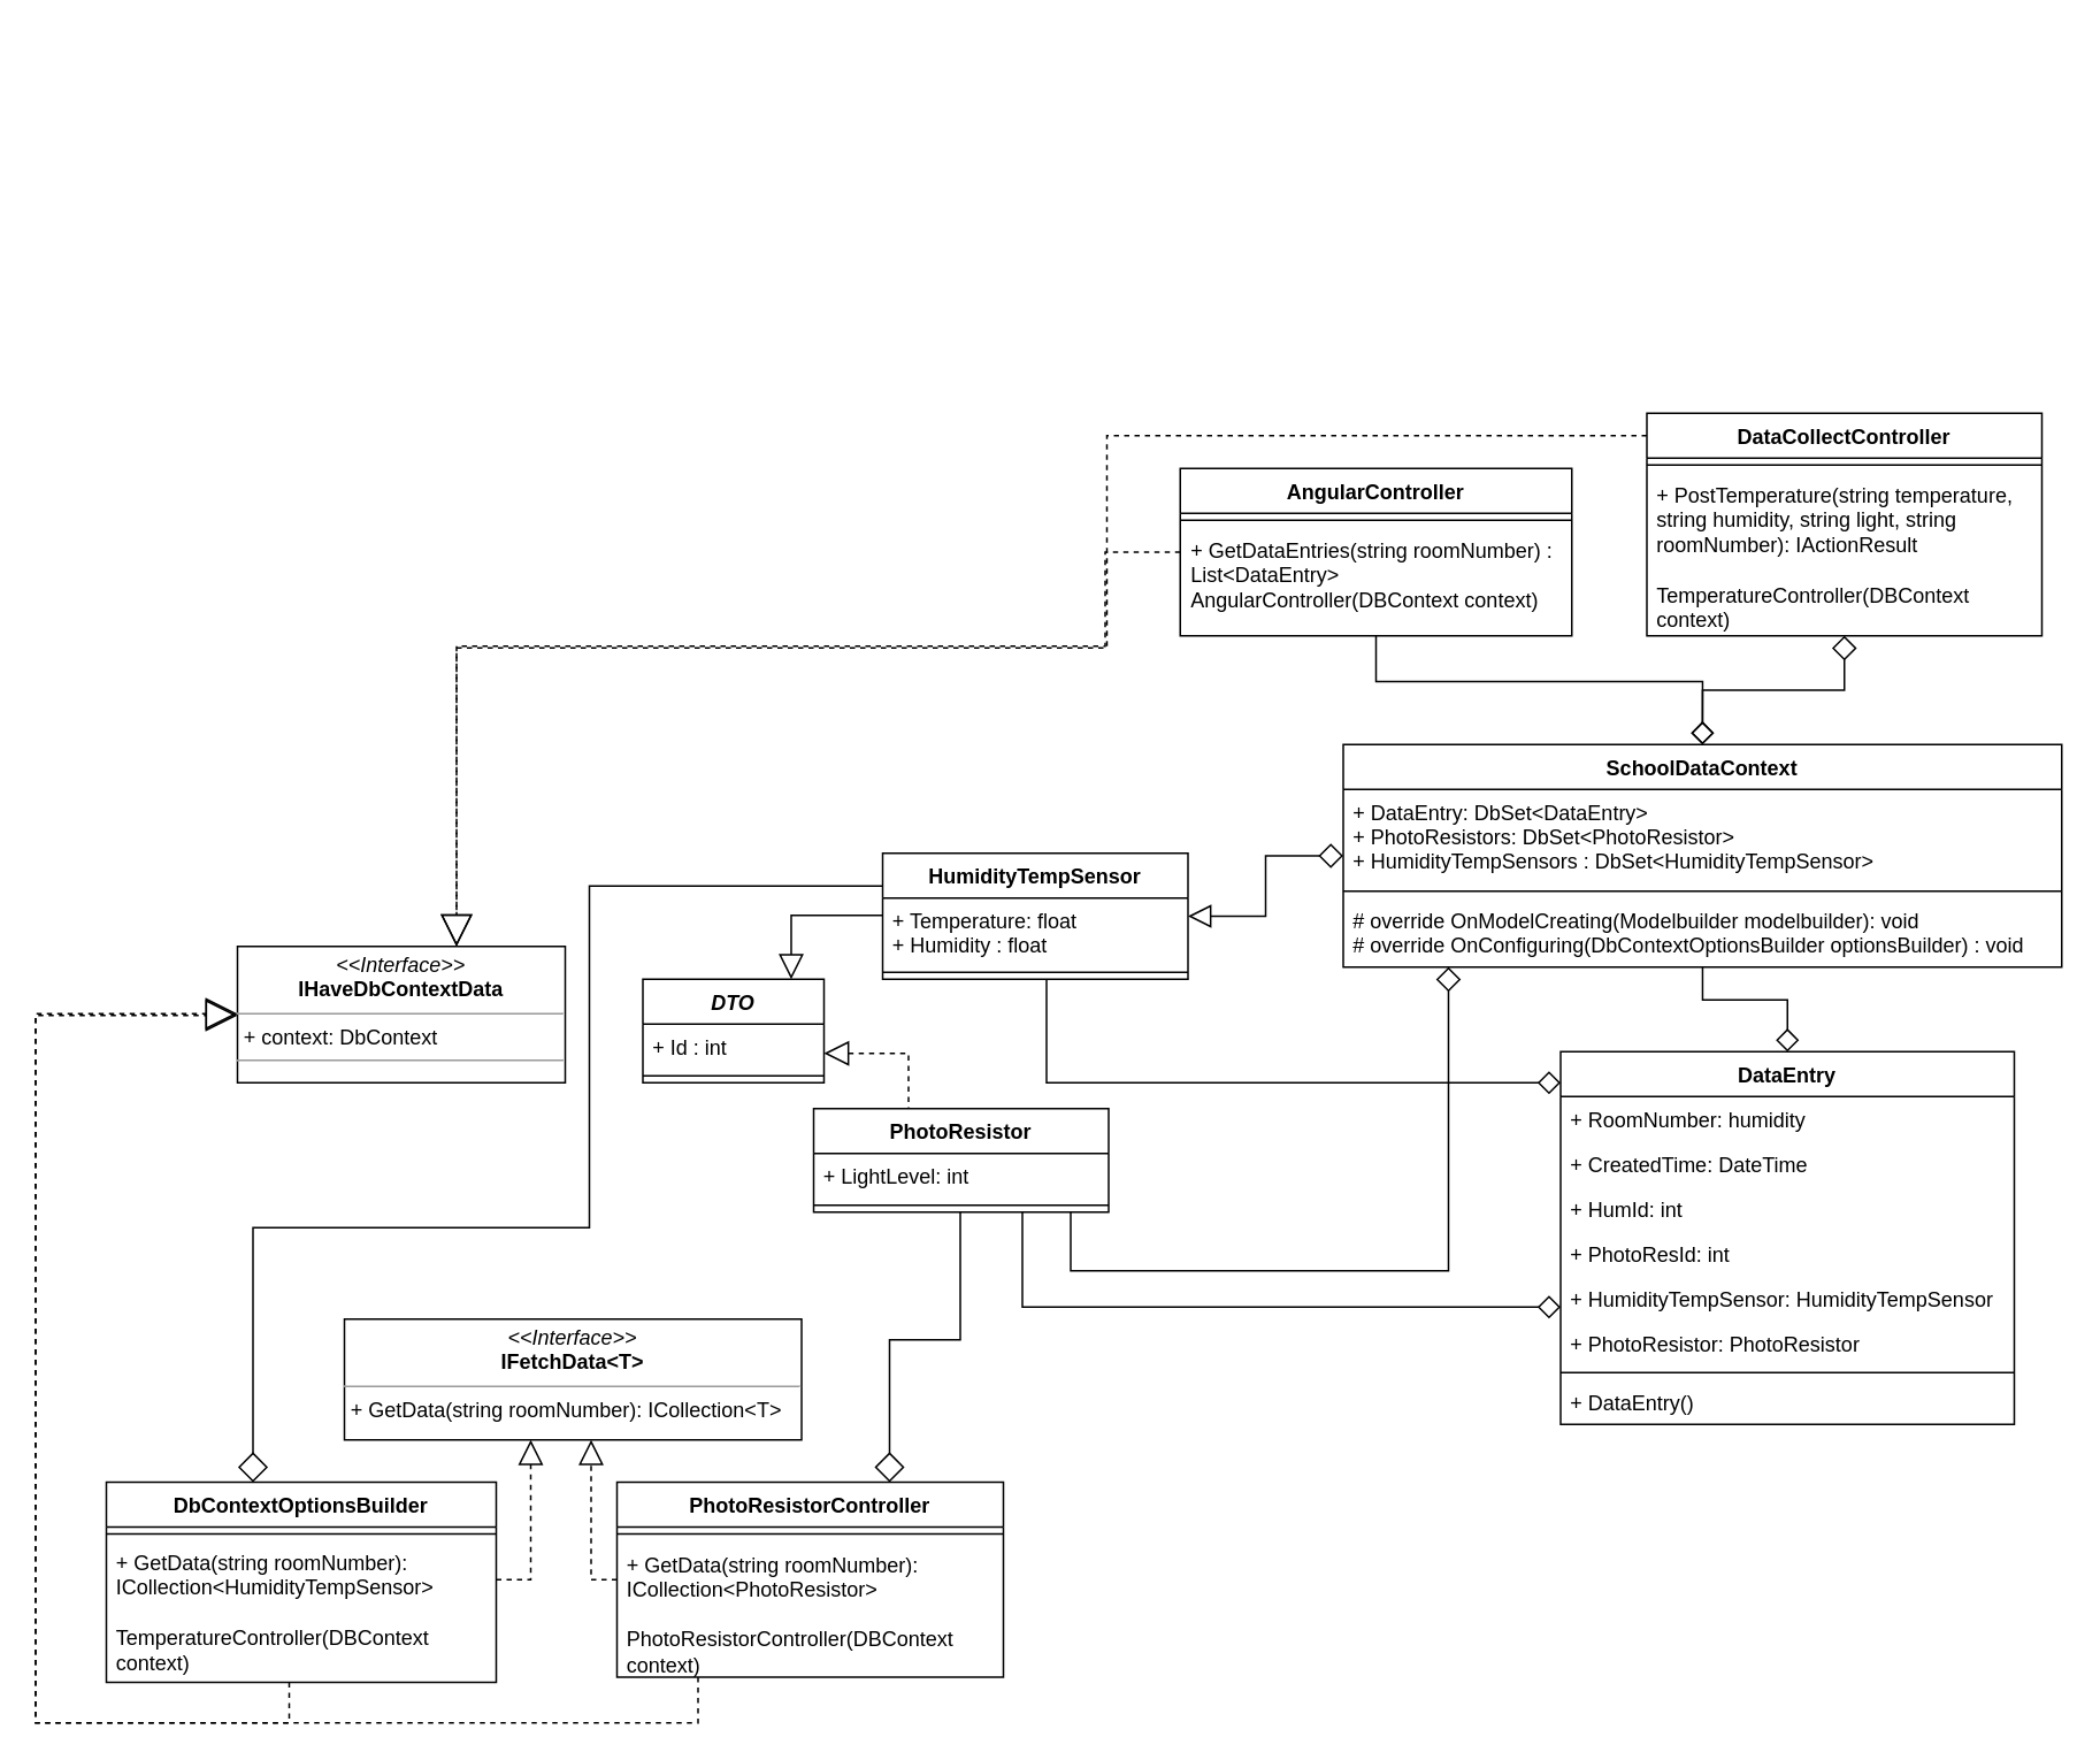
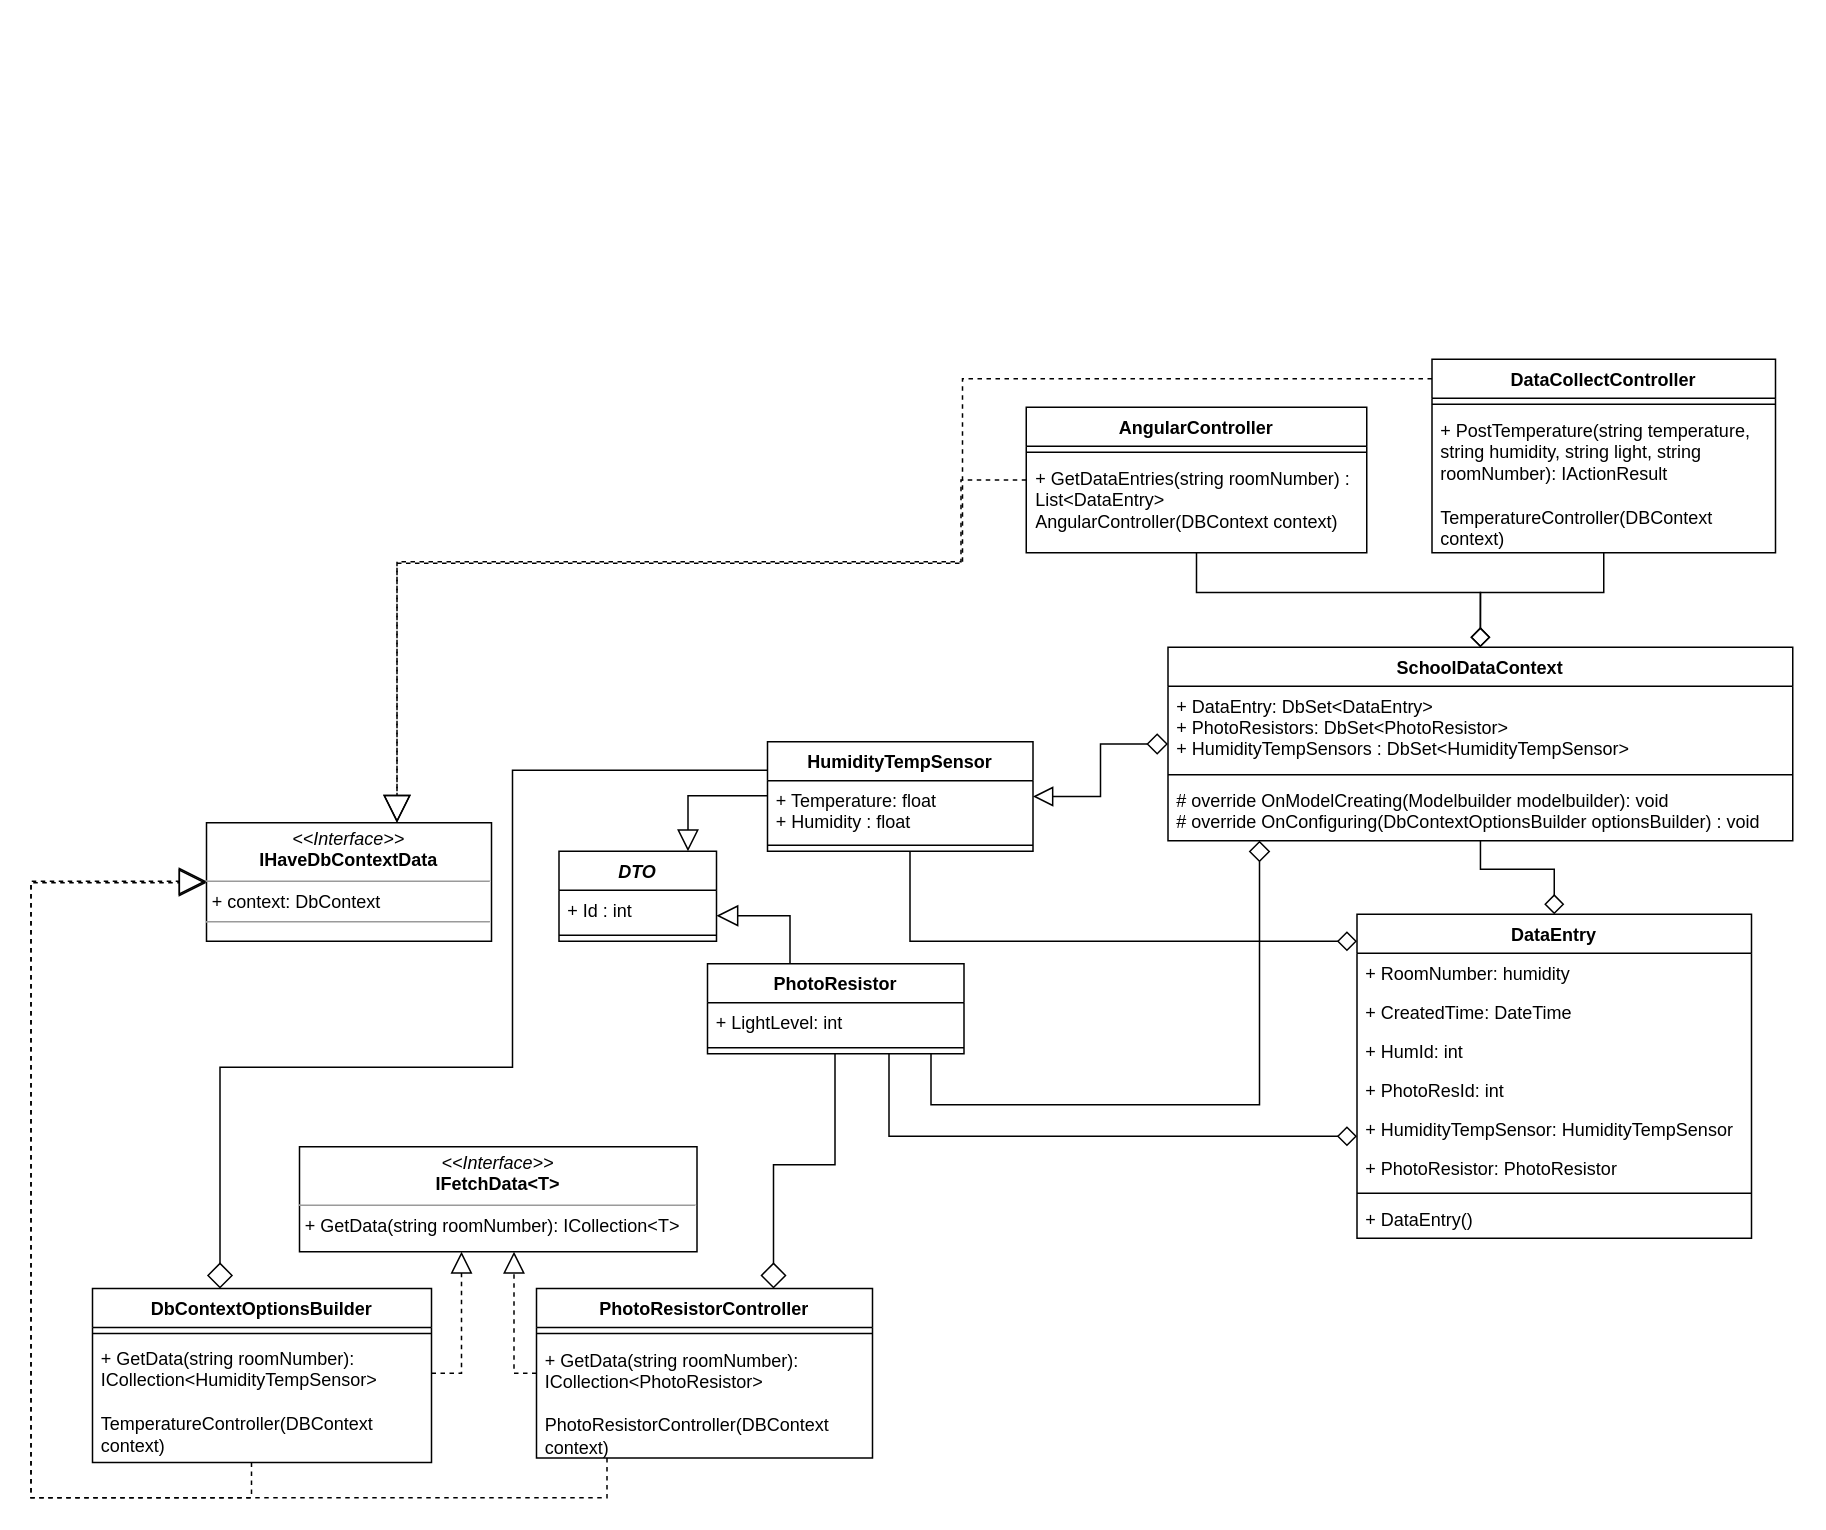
- <mxCell id="10" style="edgeStyle=orthogonalEdgeStyle;rounded=0;orthogonalLoop=1;jettySize=auto;html=1;exitX=0.5;exitY=0;exitDx=0;exitDy=0;startArrow=diamond;startFill=0;endArrow=diamond;endFill=0;startSize=11;endSize=12;" edge="1" parent="1" source="12" target="49"><mxGeometry relative="1" as="geometry" /></mxCell>
+ <mxCell id="10" style="edgeStyle=orthogonalEdgeStyle;rounded=0;orthogonalLoop=1;jettySize=auto;html=1;exitX=0.5;exitY=0;exitDx=0;exitDy=0;startArrow=diamond;startFill=0;endArrow=none;endFill=0;startSize=11;endSize=12;" edge="1" parent="1" source="12" target="49"><mxGeometry relative="1" as="geometry" /></mxCell>
- <mxCell id="33" style="edgeStyle=orthogonalEdgeStyle;rounded=0;orthogonalLoop=1;jettySize=auto;html=1;startArrow=block;startFill=0;endArrow=none;endFill=0;startSize=12;endSize=11;dashed=1;" edge="1" parent="1" source="30" target="4"><mxGeometry relative="1" as="geometry"><mxPoint x="514" y="585" as="sourcePoint" /><Array as="points"><mxPoint x="526" y="610" /></Array></mxGeometry></mxCell>
+ <mxCell id="33" style="edgeStyle=orthogonalEdgeStyle;rounded=0;orthogonalLoop=1;jettySize=auto;html=1;startArrow=block;startFill=0;endArrow=none;endFill=0;startSize=12;endSize=11;" edge="1" parent="1" source="30" target="4"><mxGeometry relative="1" as="geometry"><mxPoint x="514" y="585" as="sourcePoint" /><Array as="points"><mxPoint x="526" y="610" /></Array></mxGeometry></mxCell>
